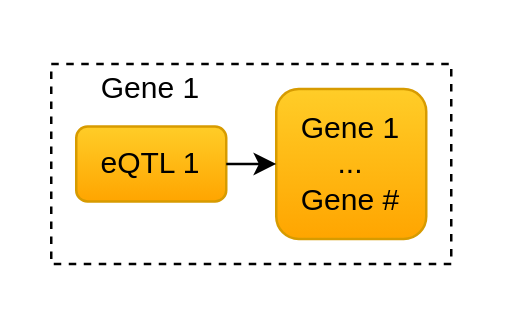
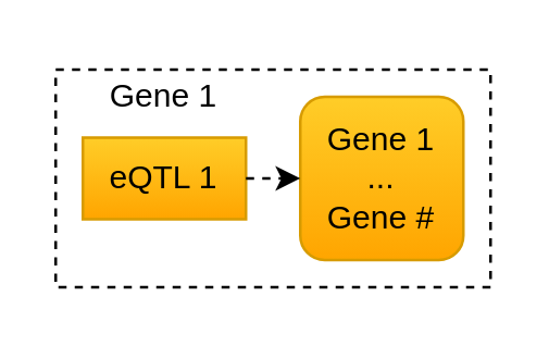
- <mxCell id="2" value="eQTL 1" style="rounded=1;whiteSpace=wrap;html=1;fillColor=#ffcd28;gradientColor=#ffa500;strokeColor=#d79b00;" vertex="1" parent="1"><mxGeometry x="30" y="50" width="60" height="30" as="geometry" /></mxCell>
+ <mxCell id="2" value="eQTL 1" style="whiteSpace=wrap;html=1;fillColor=#ffcd28;gradientColor=#ffa500;strokeColor=#d79b00;rounded=0;" vertex="1" parent="1"><mxGeometry x="30" y="50" width="60" height="30" as="geometry" /></mxCell>
- <mxCell id="4" value="" style="endArrow=classic;html=1;rounded=0;entryX=0;entryY=0.5;entryDx=0;entryDy=0;exitX=1;exitY=0.5;exitDx=0;exitDy=0;" edge="1" parent="1" source="2" target="3"><mxGeometry width="50" height="50" relative="1" as="geometry"><mxPoint x="70" y="195" as="sourcePoint" /><mxPoint x="120" y="145" as="targetPoint" /></mxGeometry></mxCell>
+ <mxCell id="4" value="" style="endArrow=classic;html=1;rounded=0;entryX=0;entryY=0.5;entryDx=0;entryDy=0;exitX=1;exitY=0.5;exitDx=0;exitDy=0;dashed=1;" edge="1" parent="1" source="2" target="3"><mxGeometry width="50" height="50" relative="1" as="geometry"><mxPoint x="70" y="195" as="sourcePoint" /><mxPoint x="120" y="145" as="targetPoint" /></mxGeometry></mxCell>
